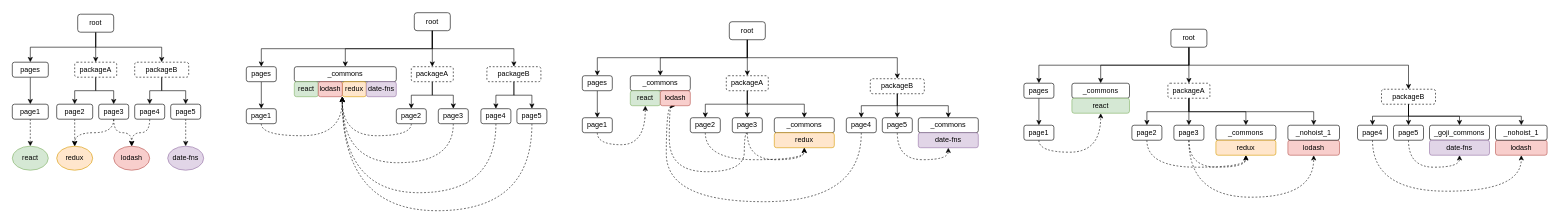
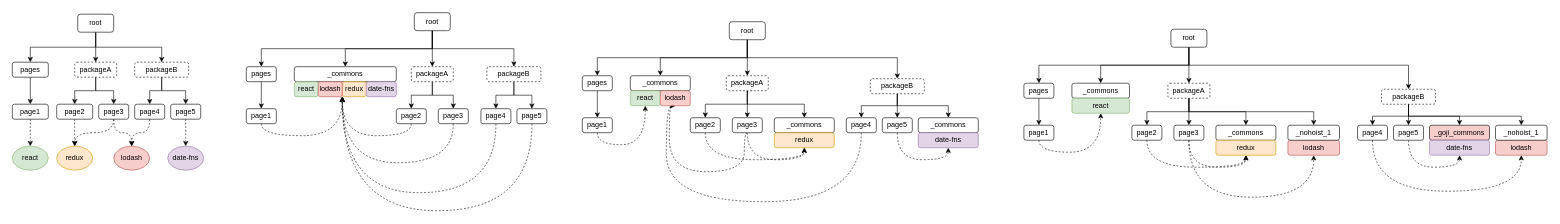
- <mxCell id="92" value="_goji_commons" style="whiteSpace=wrap;html=1;rounded=1;" parent="1" vertex="1"><mxGeometry x="2382" y="208.04" width="100" height="25" as="geometry" /></mxCell>
+ <mxCell id="92" value="_goji_commons" style="whiteSpace=wrap;html=1;rounded=1;fillColor=#f8cecc;" parent="1" vertex="1"><mxGeometry x="2382" y="208.04" width="100" height="25" as="geometry" /></mxCell>
